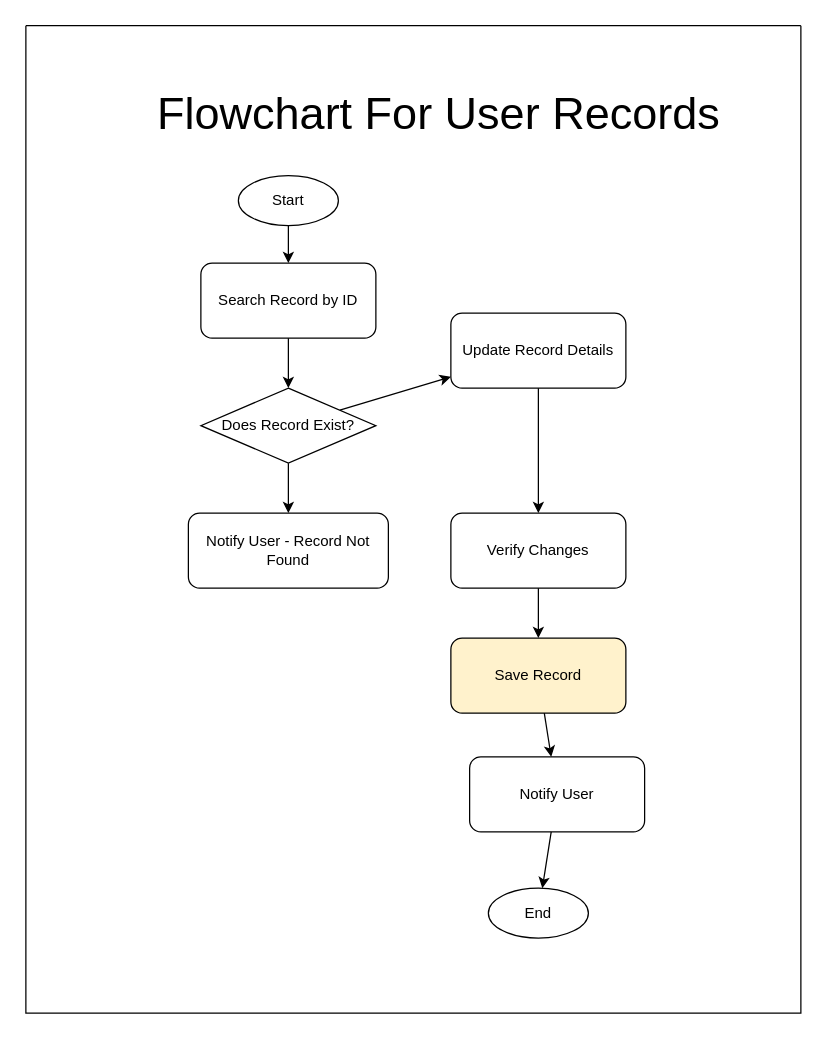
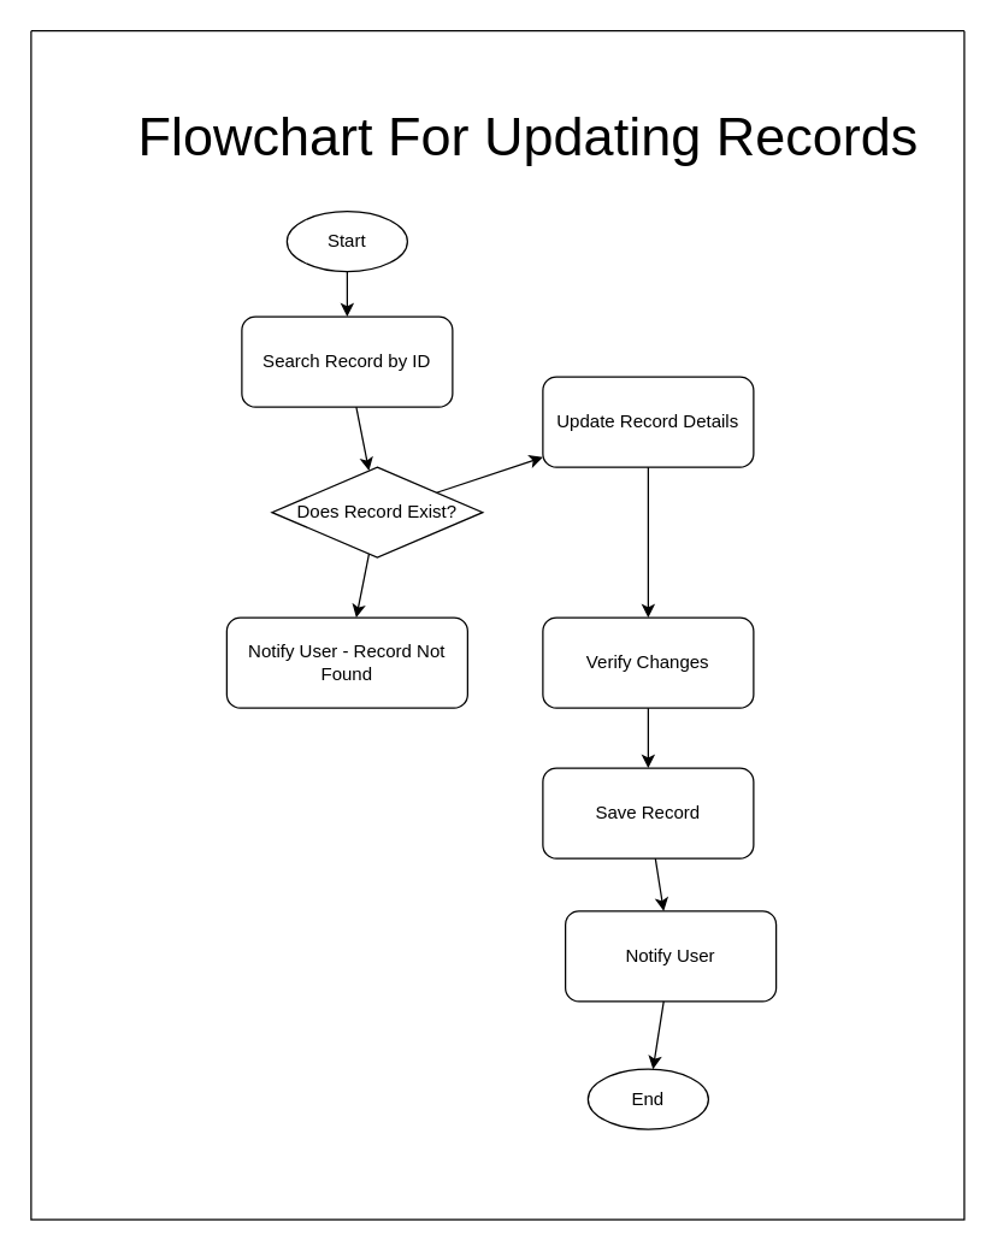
- <mxCell id="19" value="&lt;font style=&quot;font-size: 36px;&quot;&gt;Flowchart For User Records&lt;/font&gt;" style="text;html=1;align=center;verticalAlign=middle;resizable=0;points=[];autosize=1;strokeColor=none;fillColor=none;" parent="1" vertex="1"><mxGeometry x="80" y="60" width="540" height="60" as="geometry" /></mxCell>
+ <mxCell id="19" value="&lt;font style=&quot;font-size: 36px;&quot;&gt;Flowchart For Updating Records&lt;/font&gt;" style="text;html=1;align=center;verticalAlign=middle;resizable=0;points=[];autosize=1;strokeColor=none;fillColor=none;" parent="1" vertex="1"><mxGeometry x="80" y="60" width="540" height="60" as="geometry" /></mxCell>
- <mxCell id="4" value="Does Record Exist?" style="rhombus;whiteSpace=wrap;html=1;" parent="1" vertex="1"><mxGeometry x="160" y="310" width="140" height="60" as="geometry" /></mxCell>
+ <mxCell id="4" value="Does Record Exist?" style="rhombus;whiteSpace=wrap;html=1;" parent="1" vertex="1"><mxGeometry x="180" y="310" width="140" height="60" as="geometry" /></mxCell>
- <mxCell id="7" value="Save Record" style="rounded=1;whiteSpace=wrap;html=1;fillColor=#fff2cc;" parent="1" vertex="1"><mxGeometry x="360" y="510" width="140" height="60" as="geometry" /></mxCell>
+ <mxCell id="7" value="Save Record" style="rounded=1;whiteSpace=wrap;html=1;" parent="1" vertex="1"><mxGeometry x="360" y="510" width="140" height="60" as="geometry" /></mxCell>
